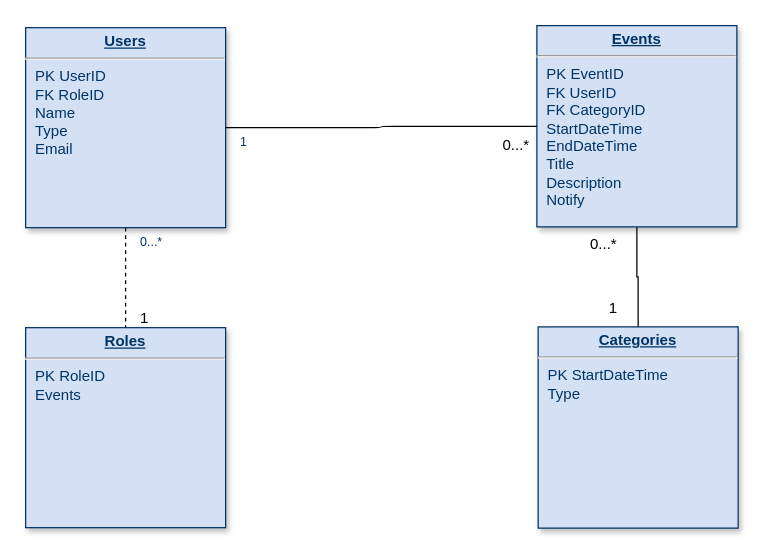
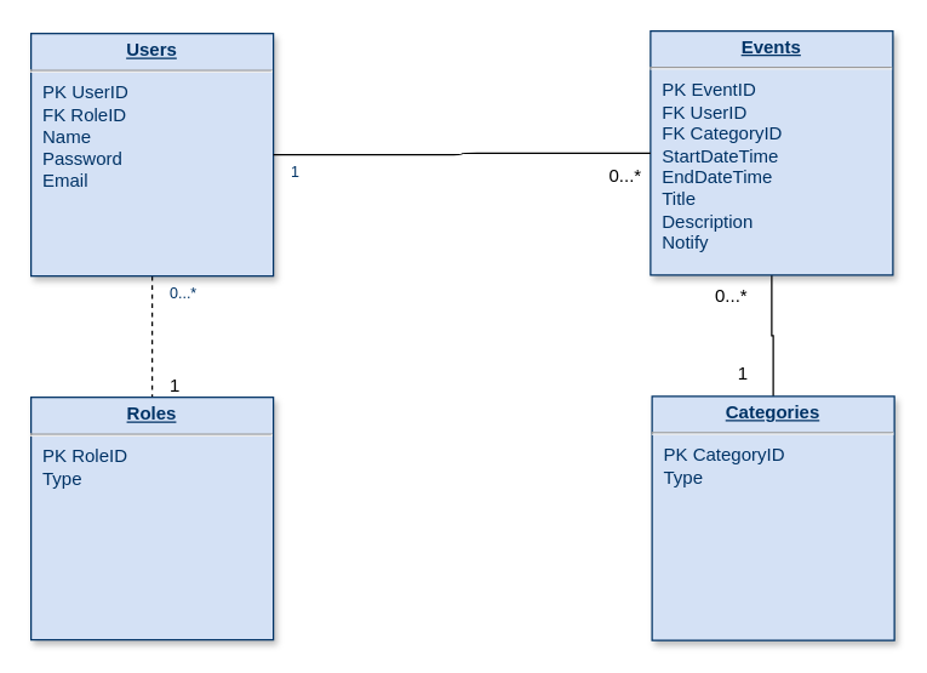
- <mxCell id="6" value="&lt;p style=&quot;margin: 0px ; margin-top: 4px ; text-align: center ; text-decoration: underline&quot;&gt;&lt;strong&gt;Users&lt;/strong&gt;&lt;/p&gt;&lt;hr&gt;&lt;p style=&quot;margin: 0px ; margin-left: 8px&quot;&gt;PK UserID&lt;/p&gt;&lt;p style=&quot;margin: 0px ; margin-left: 8px&quot;&gt;FK RoleID&lt;/p&gt;&lt;p style=&quot;margin: 0px ; margin-left: 8px&quot;&gt;Name&lt;/p&gt;&lt;p style=&quot;margin: 0px ; margin-left: 8px&quot;&gt;Type&lt;/p&gt;&lt;p style=&quot;margin: 0px ; margin-left: 8px&quot;&gt;Email&lt;/p&gt;&lt;p style=&quot;margin: 0px ; margin-left: 8px&quot;&gt;&lt;br&gt;&lt;/p&gt;&lt;p style=&quot;margin: 0px ; margin-left: 8px&quot;&gt;&lt;br&gt;&lt;/p&gt;" style="verticalAlign=top;align=left;overflow=fill;fontSize=12;fontFamily=Helvetica;html=1;strokeColor=#003366;shadow=1;fillColor=#D4E1F5;fontColor=#003366" parent="1" vertex="1"><mxGeometry x="20" y="21.64" width="160" height="160" as="geometry" /></mxCell>
+ <mxCell id="6" value="&lt;p style=&quot;margin: 0px ; margin-top: 4px ; text-align: center ; text-decoration: underline&quot;&gt;&lt;strong&gt;Users&lt;/strong&gt;&lt;/p&gt;&lt;hr&gt;&lt;p style=&quot;margin: 0px ; margin-left: 8px&quot;&gt;PK UserID&lt;/p&gt;&lt;p style=&quot;margin: 0px ; margin-left: 8px&quot;&gt;FK RoleID&lt;/p&gt;&lt;p style=&quot;margin: 0px ; margin-left: 8px&quot;&gt;Name&lt;/p&gt;&lt;p style=&quot;margin: 0px ; margin-left: 8px&quot;&gt;Password&lt;/p&gt;&lt;p style=&quot;margin: 0px ; margin-left: 8px&quot;&gt;Email&lt;/p&gt;&lt;p style=&quot;margin: 0px ; margin-left: 8px&quot;&gt;&lt;br&gt;&lt;/p&gt;&lt;p style=&quot;margin: 0px ; margin-left: 8px&quot;&gt;&lt;br&gt;&lt;/p&gt;" style="verticalAlign=top;align=left;overflow=fill;fontSize=12;fontFamily=Helvetica;html=1;strokeColor=#003366;shadow=1;fillColor=#D4E1F5;fontColor=#003366" parent="1" vertex="1"><mxGeometry x="20" y="21.64" width="160" height="160" as="geometry" /></mxCell>
- <mxCell id="4" value="&lt;p style=&quot;margin: 0px ; margin-top: 4px ; text-align: center ; text-decoration: underline&quot;&gt;&lt;b&gt;Categories&lt;/b&gt;&lt;/p&gt;&lt;hr&gt;&lt;p style=&quot;margin: 0px ; margin-left: 8px&quot;&gt;PK StartDateTime&lt;/p&gt;&lt;p style=&quot;margin: 0px ; margin-left: 8px&quot;&gt;Type&lt;/p&gt;&lt;p style=&quot;margin: 0px ; margin-left: 8px&quot;&gt;&lt;br&gt;&lt;/p&gt;&lt;p style=&quot;margin: 0px ; margin-left: 8px&quot;&gt;&lt;br&gt;&lt;/p&gt;&lt;p style=&quot;margin: 0px ; margin-left: 8px&quot;&gt;&amp;nbsp;&lt;/p&gt;&lt;p style=&quot;margin: 0px ; margin-left: 8px&quot;&gt;&lt;br&gt;&lt;/p&gt;" style="verticalAlign=top;align=left;overflow=fill;fontSize=12;fontFamily=Helvetica;html=1;strokeColor=#003366;shadow=1;fillColor=#D4E1F5;fontColor=#003366" vertex="1" parent="1"><mxGeometry x="430" y="261" width="160" height="161" as="geometry" /></mxCell>
+ <mxCell id="4" value="&lt;p style=&quot;margin: 0px ; margin-top: 4px ; text-align: center ; text-decoration: underline&quot;&gt;&lt;b&gt;Categories&lt;/b&gt;&lt;/p&gt;&lt;hr&gt;&lt;p style=&quot;margin: 0px ; margin-left: 8px&quot;&gt;PK CategoryID&lt;/p&gt;&lt;p style=&quot;margin: 0px ; margin-left: 8px&quot;&gt;Type&lt;/p&gt;&lt;p style=&quot;margin: 0px ; margin-left: 8px&quot;&gt;&lt;br&gt;&lt;/p&gt;&lt;p style=&quot;margin: 0px ; margin-left: 8px&quot;&gt;&lt;br&gt;&lt;/p&gt;&lt;p style=&quot;margin: 0px ; margin-left: 8px&quot;&gt;&amp;nbsp;&lt;/p&gt;&lt;p style=&quot;margin: 0px ; margin-left: 8px&quot;&gt;&lt;br&gt;&lt;/p&gt;" style="verticalAlign=top;align=left;overflow=fill;fontSize=12;fontFamily=Helvetica;html=1;strokeColor=#003366;shadow=1;fillColor=#D4E1F5;fontColor=#003366" vertex="1" parent="1"><mxGeometry x="430" y="261" width="160" height="161" as="geometry" /></mxCell>
- <mxCell id="7" value="&lt;p style=&quot;margin: 0px ; margin-top: 4px ; text-align: center ; text-decoration: underline&quot;&gt;&lt;strong&gt;Roles&lt;/strong&gt;&lt;/p&gt;&lt;hr&gt;&lt;p style=&quot;margin: 0px ; margin-left: 8px&quot;&gt;PK RoleID&lt;/p&gt;&lt;p style=&quot;margin: 0px ; margin-left: 8px&quot;&gt;Events&lt;/p&gt;&lt;p style=&quot;margin: 0px ; margin-left: 8px&quot;&gt;&lt;br&gt;&lt;/p&gt;&lt;p style=&quot;margin: 0px ; margin-left: 8px&quot;&gt;&lt;br&gt;&lt;/p&gt;" style="verticalAlign=top;align=left;overflow=fill;fontSize=12;fontFamily=Helvetica;html=1;strokeColor=#003366;shadow=1;fillColor=#D4E1F5;fontColor=#003366" vertex="1" parent="1"><mxGeometry x="20" y="261.64" width="160" height="160" as="geometry" /></mxCell>
+ <mxCell id="7" value="&lt;p style=&quot;margin: 0px ; margin-top: 4px ; text-align: center ; text-decoration: underline&quot;&gt;&lt;strong&gt;Roles&lt;/strong&gt;&lt;/p&gt;&lt;hr&gt;&lt;p style=&quot;margin: 0px ; margin-left: 8px&quot;&gt;PK RoleID&lt;/p&gt;&lt;p style=&quot;margin: 0px ; margin-left: 8px&quot;&gt;Type&lt;/p&gt;&lt;p style=&quot;margin: 0px ; margin-left: 8px&quot;&gt;&lt;br&gt;&lt;/p&gt;&lt;p style=&quot;margin: 0px ; margin-left: 8px&quot;&gt;&lt;br&gt;&lt;/p&gt;" style="verticalAlign=top;align=left;overflow=fill;fontSize=12;fontFamily=Helvetica;html=1;strokeColor=#003366;shadow=1;fillColor=#D4E1F5;fontColor=#003366" vertex="1" parent="1"><mxGeometry x="20" y="261.64" width="160" height="160" as="geometry" /></mxCell>
